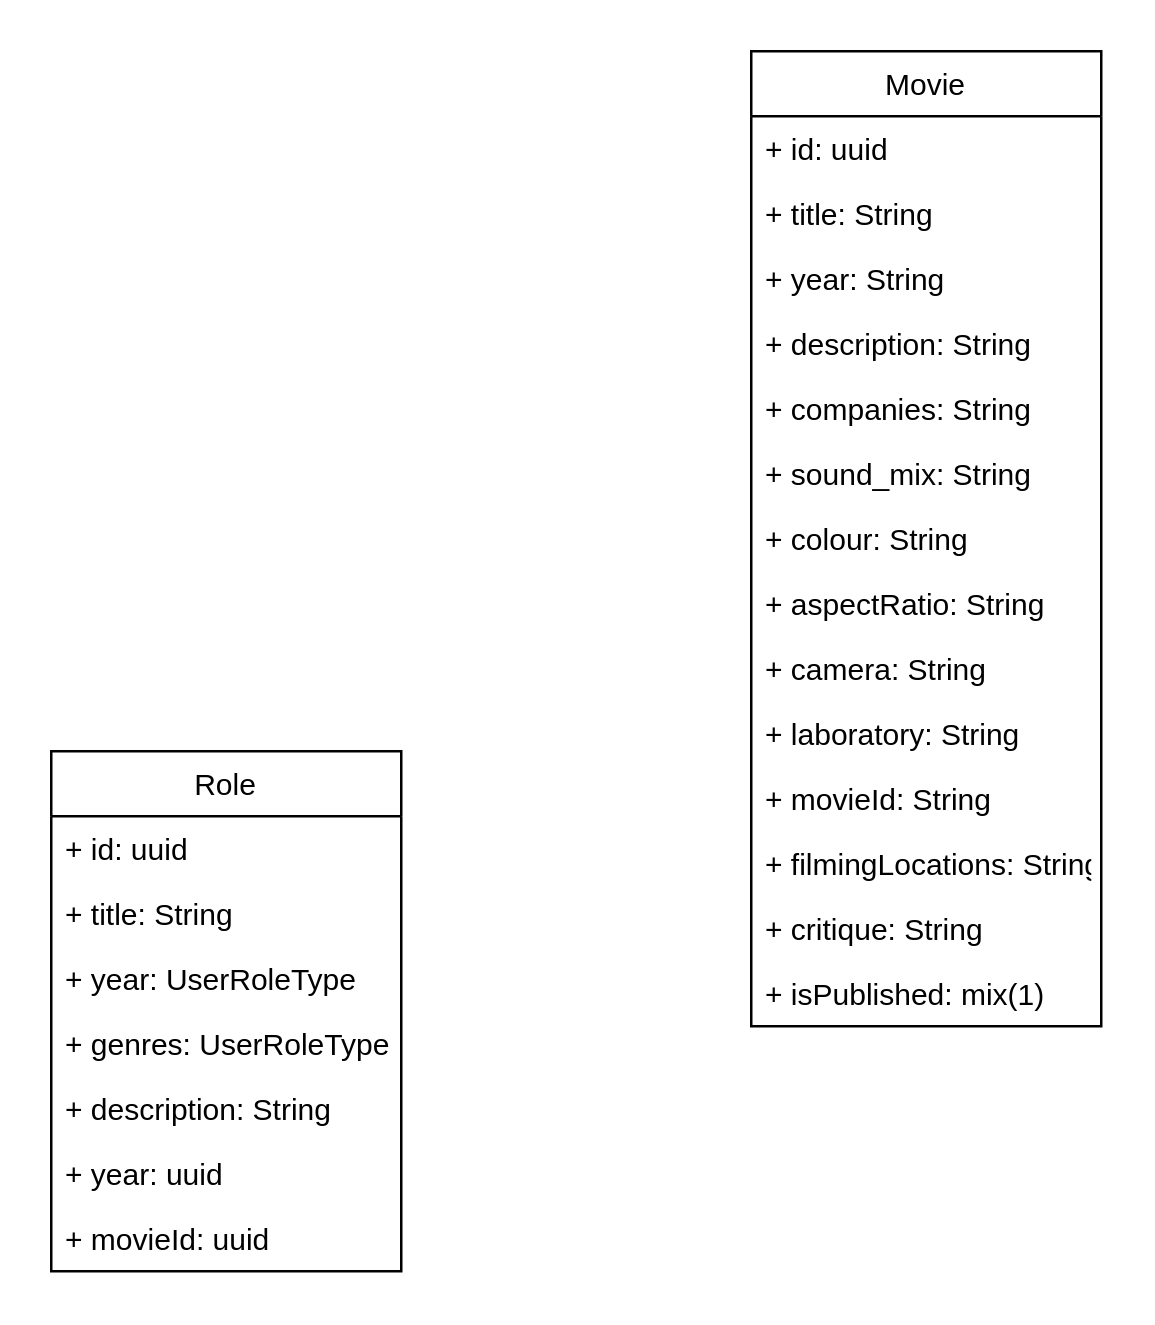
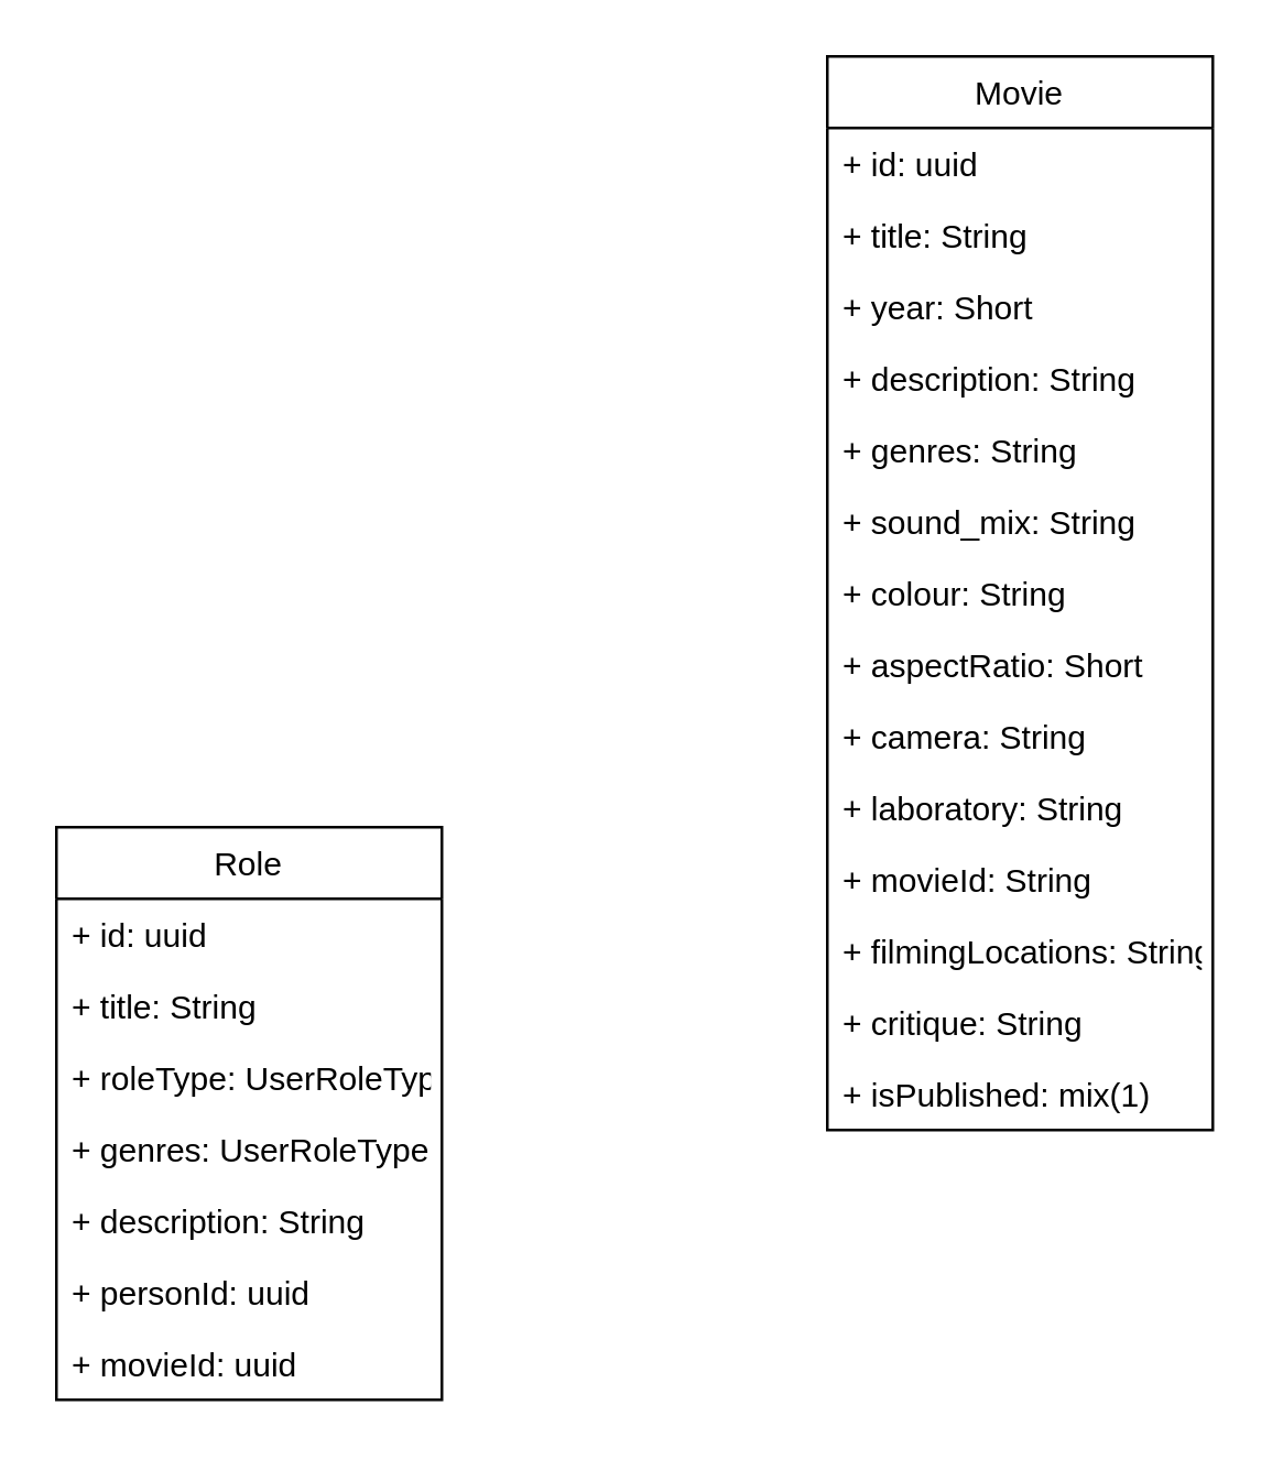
- <mxCell id="5" value="+ year: String" style="text;strokeColor=none;fillColor=none;align=left;verticalAlign=top;spacingLeft=4;spacingRight=4;overflow=hidden;rotatable=0;points=[[0,0.5],[1,0.5]];portConstraint=eastwest;" parent="2" vertex="1"><mxGeometry y="78" width="140" height="26" as="geometry" /></mxCell>
+ <mxCell id="5" value="+ year: Short" style="text;strokeColor=none;fillColor=none;align=left;verticalAlign=top;spacingLeft=4;spacingRight=4;overflow=hidden;rotatable=0;points=[[0,0.5],[1,0.5]];portConstraint=eastwest;" parent="2" vertex="1"><mxGeometry y="78" width="140" height="26" as="geometry" /></mxCell>
- <mxCell id="7" value="+ companies: String" style="text;strokeColor=none;fillColor=none;align=left;verticalAlign=top;spacingLeft=4;spacingRight=4;overflow=hidden;rotatable=0;points=[[0,0.5],[1,0.5]];portConstraint=eastwest;" parent="2" vertex="1"><mxGeometry y="130" width="140" height="26" as="geometry" /></mxCell>
+ <mxCell id="7" value="+ genres: String" style="text;strokeColor=none;fillColor=none;align=left;verticalAlign=top;spacingLeft=4;spacingRight=4;overflow=hidden;rotatable=0;points=[[0,0.5],[1,0.5]];portConstraint=eastwest;" parent="2" vertex="1"><mxGeometry y="130" width="140" height="26" as="geometry" /></mxCell>
- <mxCell id="10" value="+ aspectRatio: String" style="text;strokeColor=none;fillColor=none;align=left;verticalAlign=top;spacingLeft=4;spacingRight=4;overflow=hidden;rotatable=0;points=[[0,0.5],[1,0.5]];portConstraint=eastwest;" parent="2" vertex="1"><mxGeometry y="208" width="140" height="26" as="geometry" /></mxCell>
+ <mxCell id="10" value="+ aspectRatio: Short" style="text;strokeColor=none;fillColor=none;align=left;verticalAlign=top;spacingLeft=4;spacingRight=4;overflow=hidden;rotatable=0;points=[[0,0.5],[1,0.5]];portConstraint=eastwest;" parent="2" vertex="1"><mxGeometry y="208" width="140" height="26" as="geometry" /></mxCell>
- <mxCell id="20" value="+ year: UserRoleType" style="text;strokeColor=none;fillColor=none;align=left;verticalAlign=top;spacingLeft=4;spacingRight=4;overflow=hidden;rotatable=0;points=[[0,0.5],[1,0.5]];portConstraint=eastwest;" parent="17" vertex="1"><mxGeometry y="78" width="140" height="26" as="geometry" /></mxCell>
+ <mxCell id="20" value="+ roleType: UserRoleType" style="text;strokeColor=none;fillColor=none;align=left;verticalAlign=top;spacingLeft=4;spacingRight=4;overflow=hidden;rotatable=0;points=[[0,0.5],[1,0.5]];portConstraint=eastwest;" parent="17" vertex="1"><mxGeometry y="78" width="140" height="26" as="geometry" /></mxCell>
- <mxCell id="23" value="+ year: uuid" style="text;strokeColor=none;fillColor=none;align=left;verticalAlign=top;spacingLeft=4;spacingRight=4;overflow=hidden;rotatable=0;points=[[0,0.5],[1,0.5]];portConstraint=eastwest;" parent="17" vertex="1"><mxGeometry y="156" width="140" height="26" as="geometry" /></mxCell>
+ <mxCell id="23" value="+ personId: uuid" style="text;strokeColor=none;fillColor=none;align=left;verticalAlign=top;spacingLeft=4;spacingRight=4;overflow=hidden;rotatable=0;points=[[0,0.5],[1,0.5]];portConstraint=eastwest;" parent="17" vertex="1"><mxGeometry y="156" width="140" height="26" as="geometry" /></mxCell>
